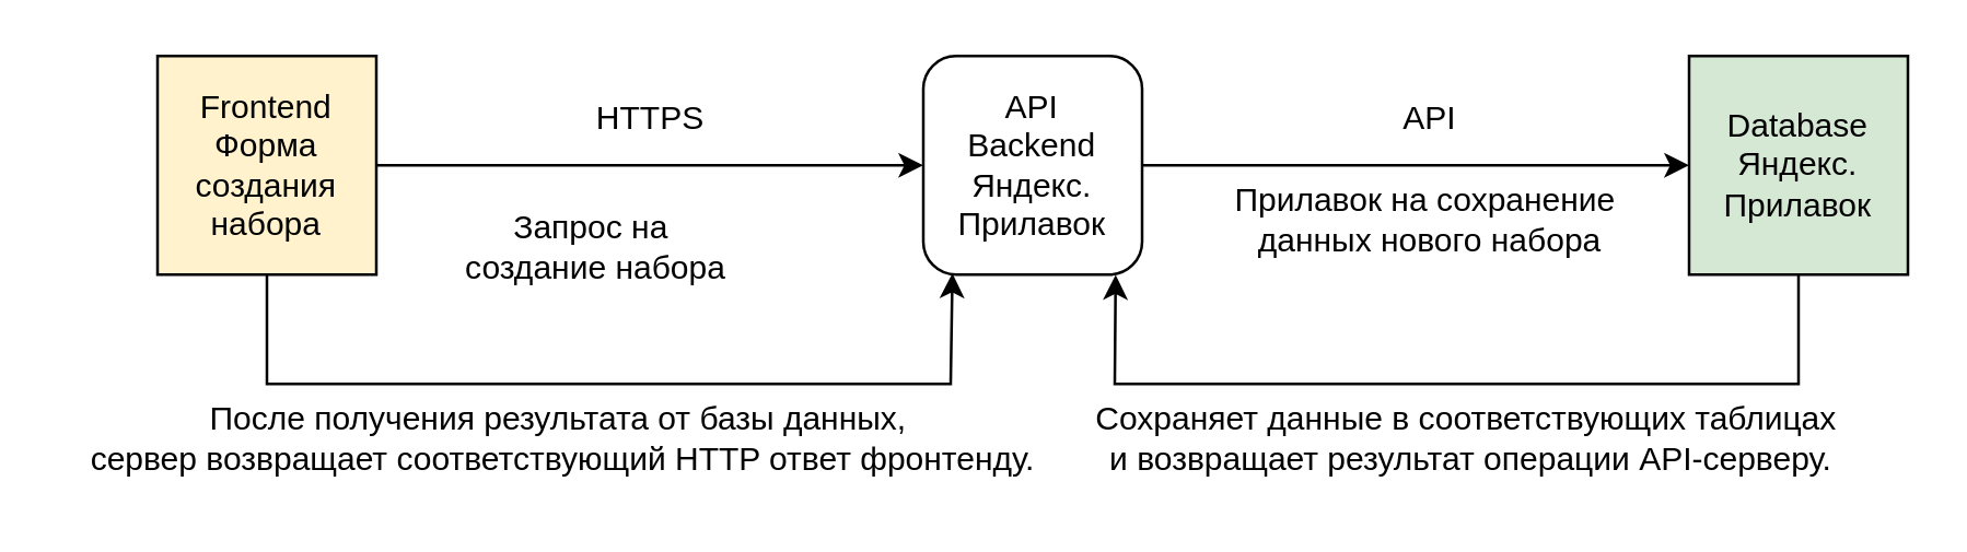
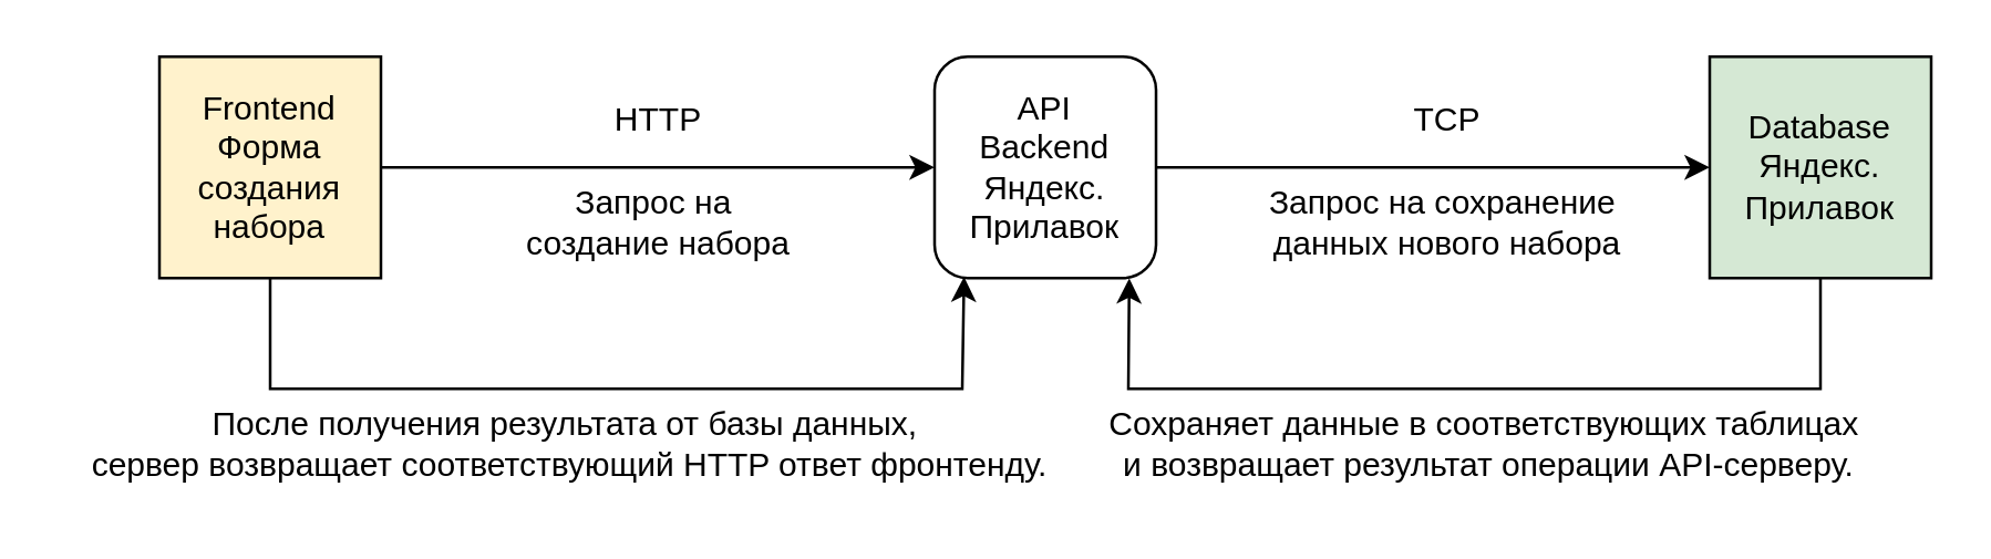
- <mxCell id="4" value="HTTPS" style="text;html=1;align=center;verticalAlign=middle;resizable=0;points=[];autosize=1;strokeColor=none;fillColor=none;" vertex="1" parent="1"><mxGeometry x="207" y="28" width="60" height="30" as="geometry" /></mxCell>
+ <mxCell id="4" value="HTTP" style="text;html=1;align=center;verticalAlign=middle;resizable=0;points=[];autosize=1;strokeColor=none;fillColor=none;" vertex="1" parent="1"><mxGeometry x="207" y="28" width="60" height="30" as="geometry" /></mxCell>
- <mxCell id="5" value="API" style="text;html=1;align=center;verticalAlign=middle;resizable=0;points=[];autosize=1;strokeColor=none;fillColor=none;" vertex="1" parent="1"><mxGeometry x="497" y="28" width="50" height="30" as="geometry" /></mxCell>
+ <mxCell id="5" value="TCP" style="text;html=1;align=center;verticalAlign=middle;resizable=0;points=[];autosize=1;strokeColor=none;fillColor=none;" vertex="1" parent="1"><mxGeometry x="497" y="28" width="50" height="30" as="geometry" /></mxCell>
- <mxCell id="10" value="Прилавок на сохранение&amp;nbsp;&lt;div&gt;данных нового набора&lt;/div&gt;" style="text;html=1;align=center;verticalAlign=middle;resizable=0;points=[];autosize=1;strokeColor=none;fillColor=none;" vertex="1" parent="1"><mxGeometry x="447" y="60" width="150" height="40" as="geometry" /></mxCell>
+ <mxCell id="10" value="Запрос на сохранение&amp;nbsp;&lt;div&gt;данных нового набора&lt;/div&gt;" style="text;html=1;align=center;verticalAlign=middle;resizable=0;points=[];autosize=1;strokeColor=none;fillColor=none;" vertex="1" parent="1"><mxGeometry x="447" y="60" width="150" height="40" as="geometry" /></mxCell>
- <mxCell id="8" value="Запрос на&amp;nbsp;&lt;div&gt;создание набора&lt;/div&gt;" style="text;html=1;align=center;verticalAlign=middle;resizable=0;points=[];autosize=1;strokeColor=none;fillColor=none;" vertex="1" parent="1"><mxGeometry x="157" y="70" width="120" height="40" as="geometry" /></mxCell>
+ <mxCell id="8" value="Запрос на&amp;nbsp;&lt;div&gt;создание набора&lt;/div&gt;" style="text;html=1;align=center;verticalAlign=middle;resizable=0;points=[];autosize=1;strokeColor=none;fillColor=none;" vertex="1" parent="1"><mxGeometry x="177" y="60" width="120" height="40" as="geometry" /></mxCell>
